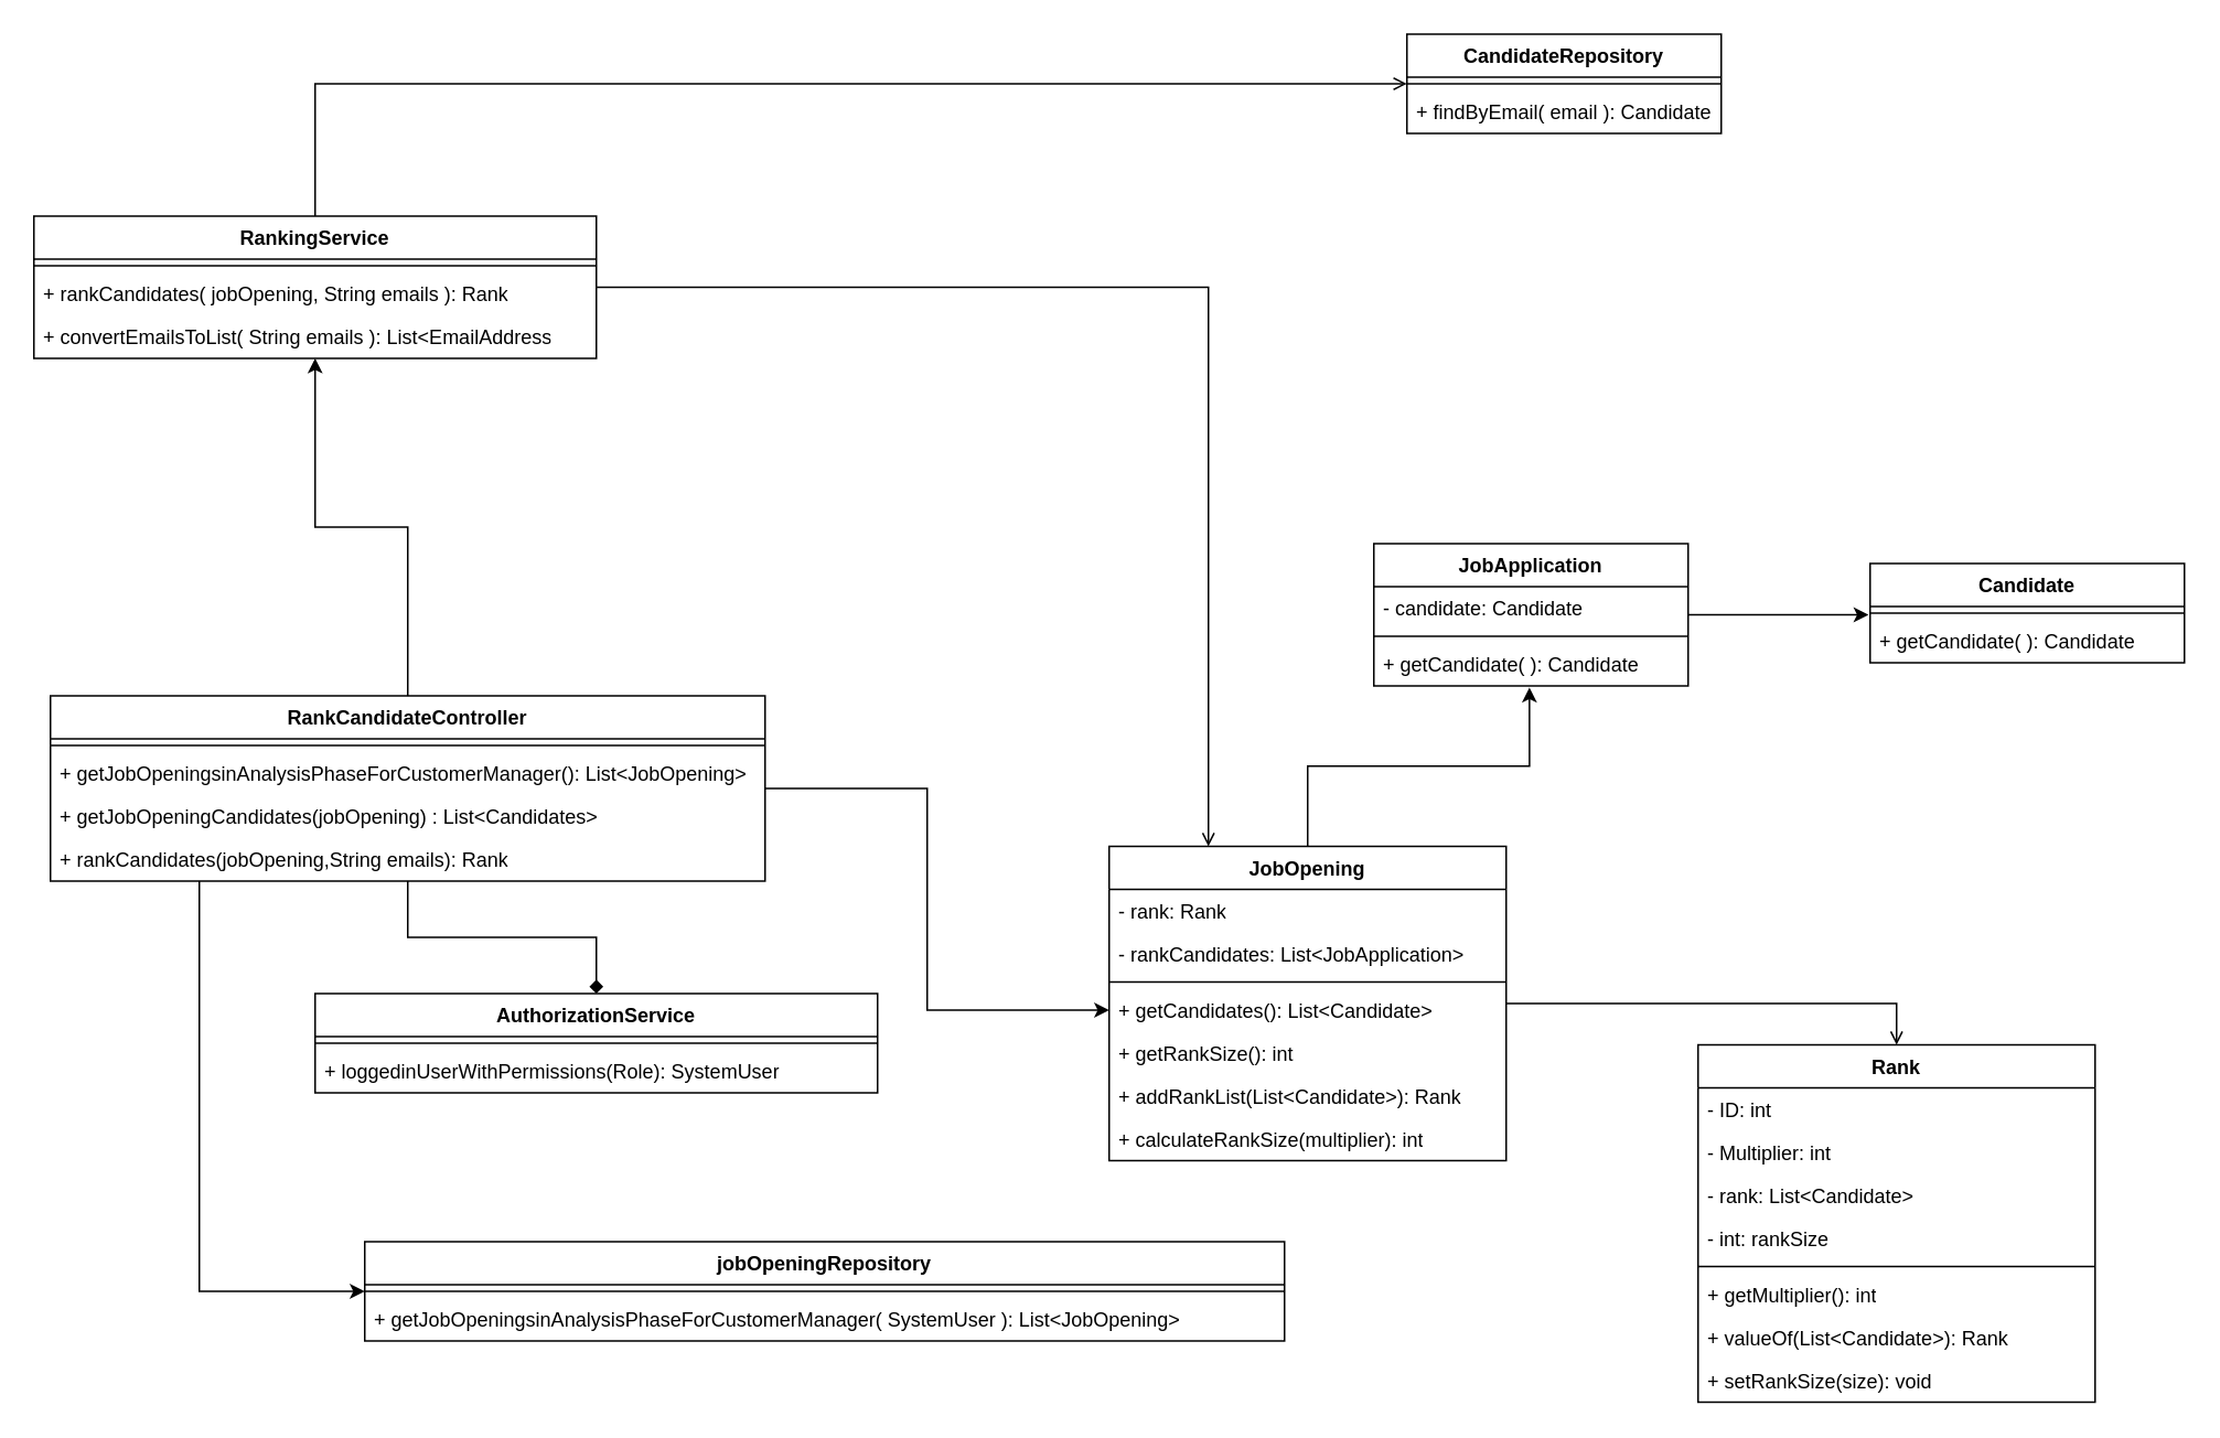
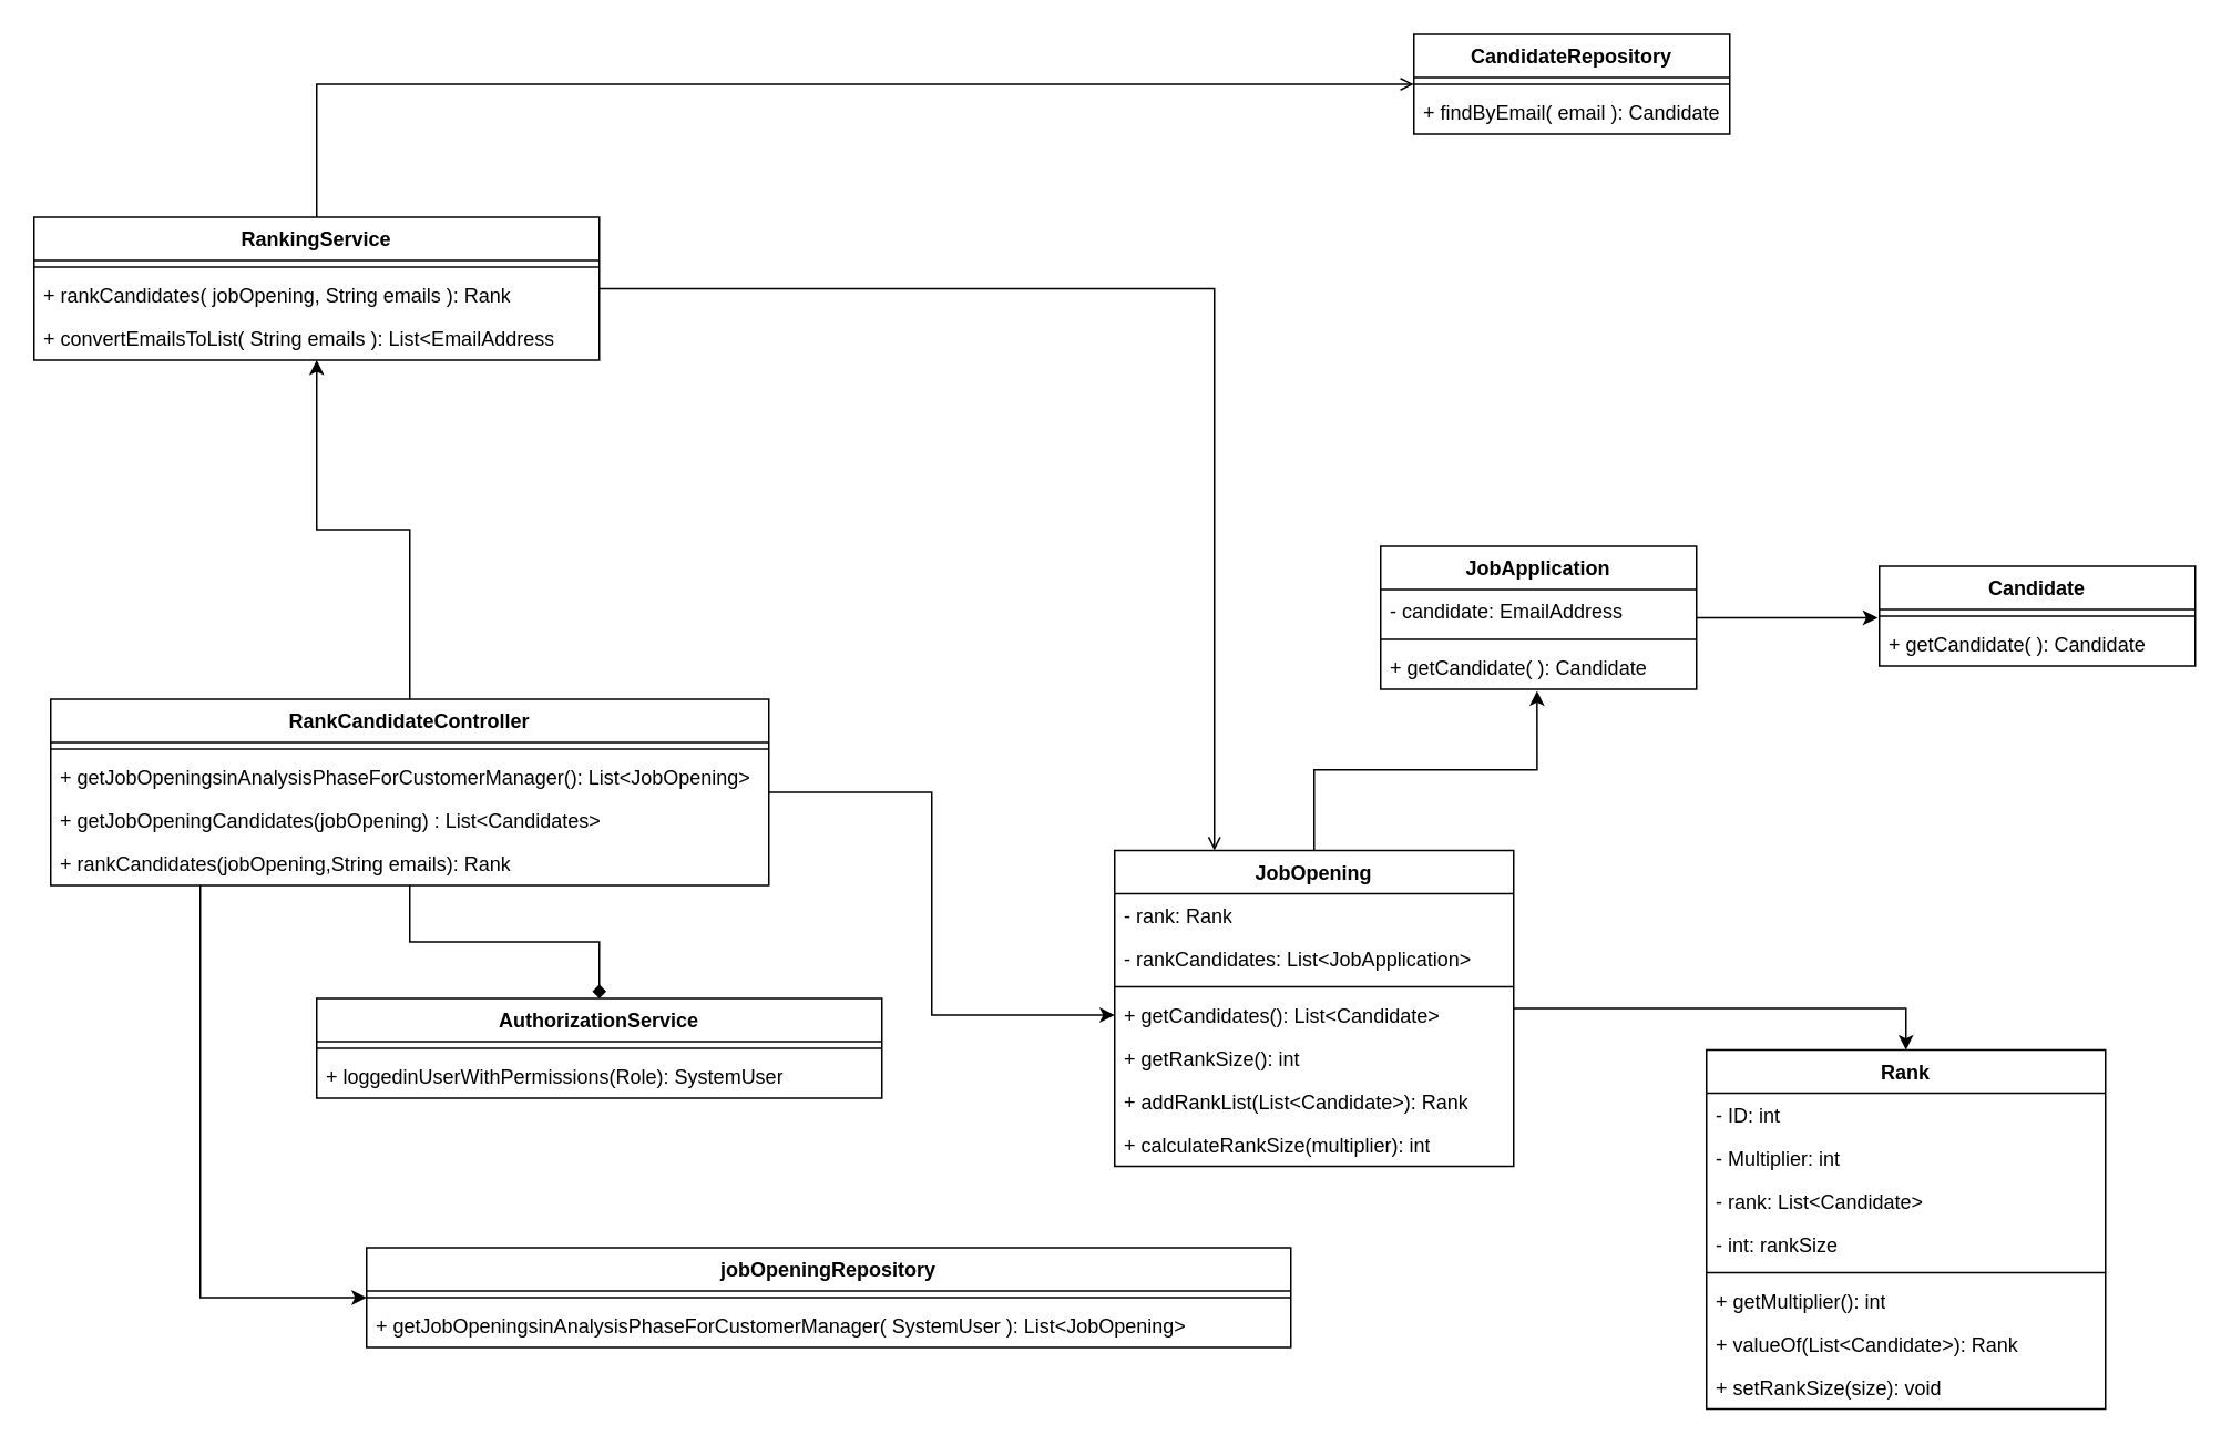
- <mxCell id="15" value="- candidate: Candidate&lt;div&gt;&lt;br&gt;&lt;/div&gt;" style="text;strokeColor=none;fillColor=none;align=left;verticalAlign=top;spacingLeft=4;spacingRight=4;overflow=hidden;rotatable=0;points=[[0,0.5],[1,0.5]];portConstraint=eastwest;whiteSpace=wrap;html=1;" parent="14" vertex="1"><mxGeometry y="26" width="190" height="26" as="geometry" /></mxCell>
+ <mxCell id="15" value="- candidate: EmailAddress&lt;div&gt;&lt;br&gt;&lt;/div&gt;" style="text;strokeColor=none;fillColor=none;align=left;verticalAlign=top;spacingLeft=4;spacingRight=4;overflow=hidden;rotatable=0;points=[[0,0.5],[1,0.5]];portConstraint=eastwest;whiteSpace=wrap;html=1;" parent="14" vertex="1"><mxGeometry y="26" width="190" height="26" as="geometry" /></mxCell>
- <mxCell id="19" style="edgeStyle=orthogonalEdgeStyle;rounded=0;orthogonalLoop=1;jettySize=auto;html=1;entryX=0.5;entryY=0;entryDx=0;entryDy=0;endArrow=open;" parent="1" source="20" target="5" edge="1"><mxGeometry relative="1" as="geometry" /></mxCell>
+ <mxCell id="19" style="edgeStyle=orthogonalEdgeStyle;rounded=0;orthogonalLoop=1;jettySize=auto;html=1;entryX=0.5;entryY=0;entryDx=0;entryDy=0;" parent="1" source="20" target="5" edge="1"><mxGeometry relative="1" as="geometry" /></mxCell>
